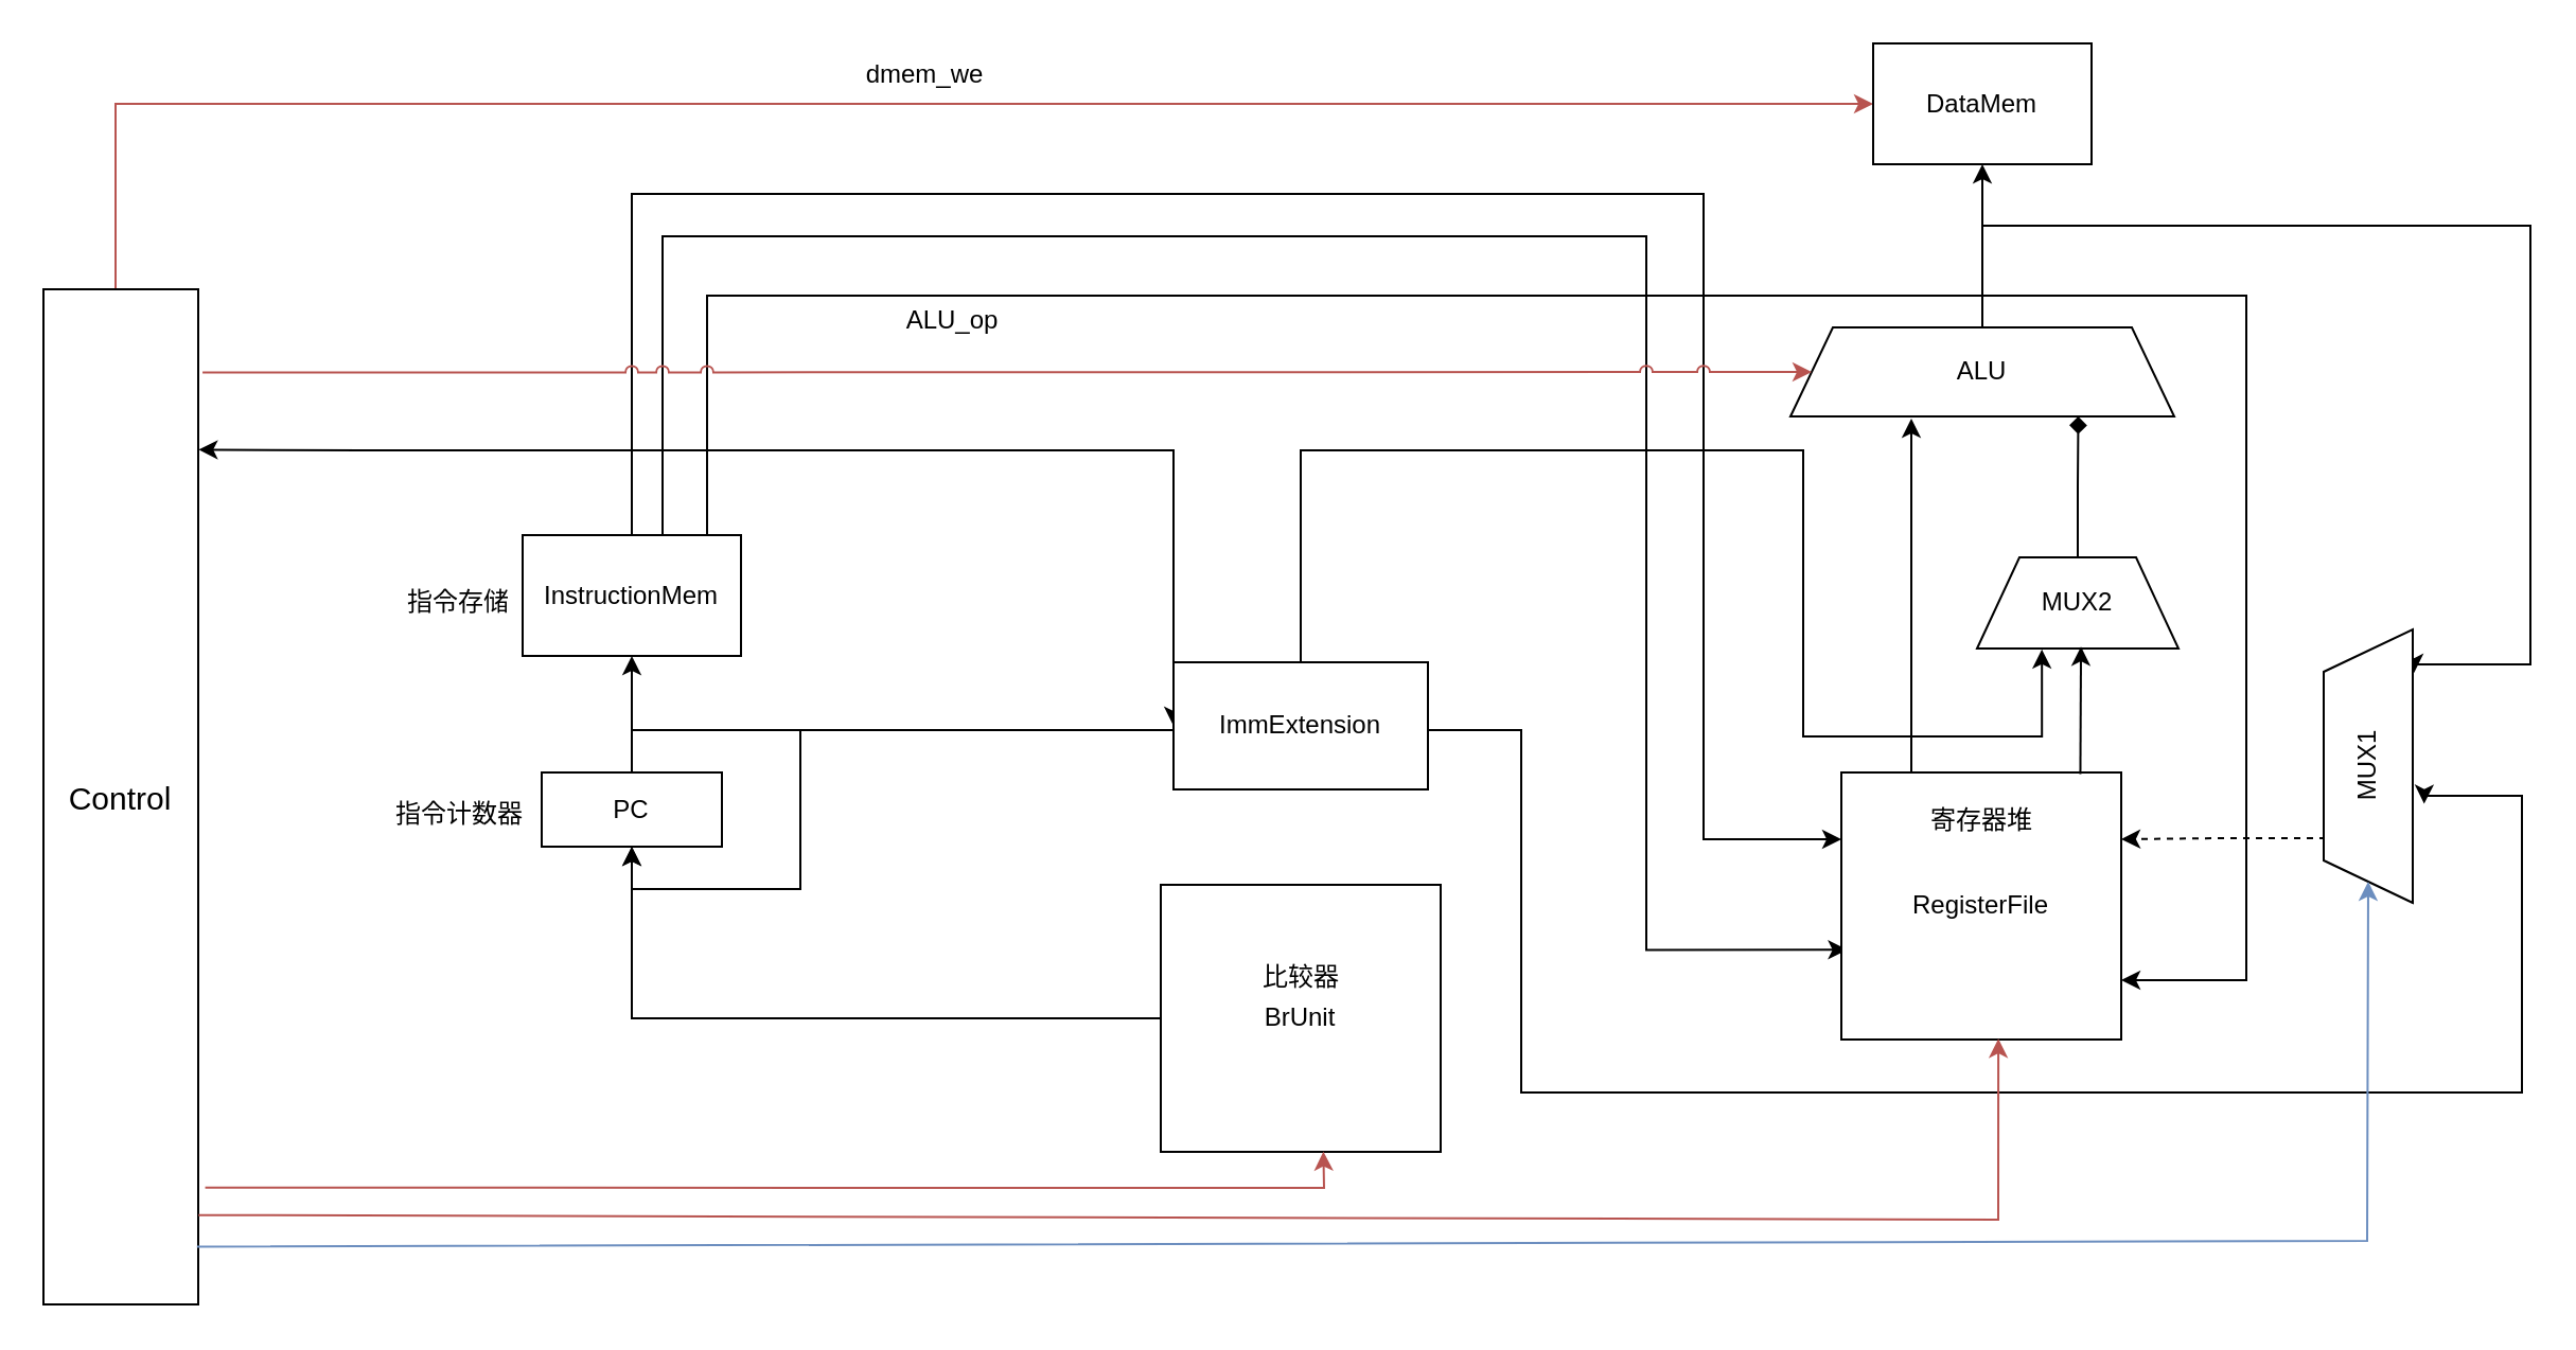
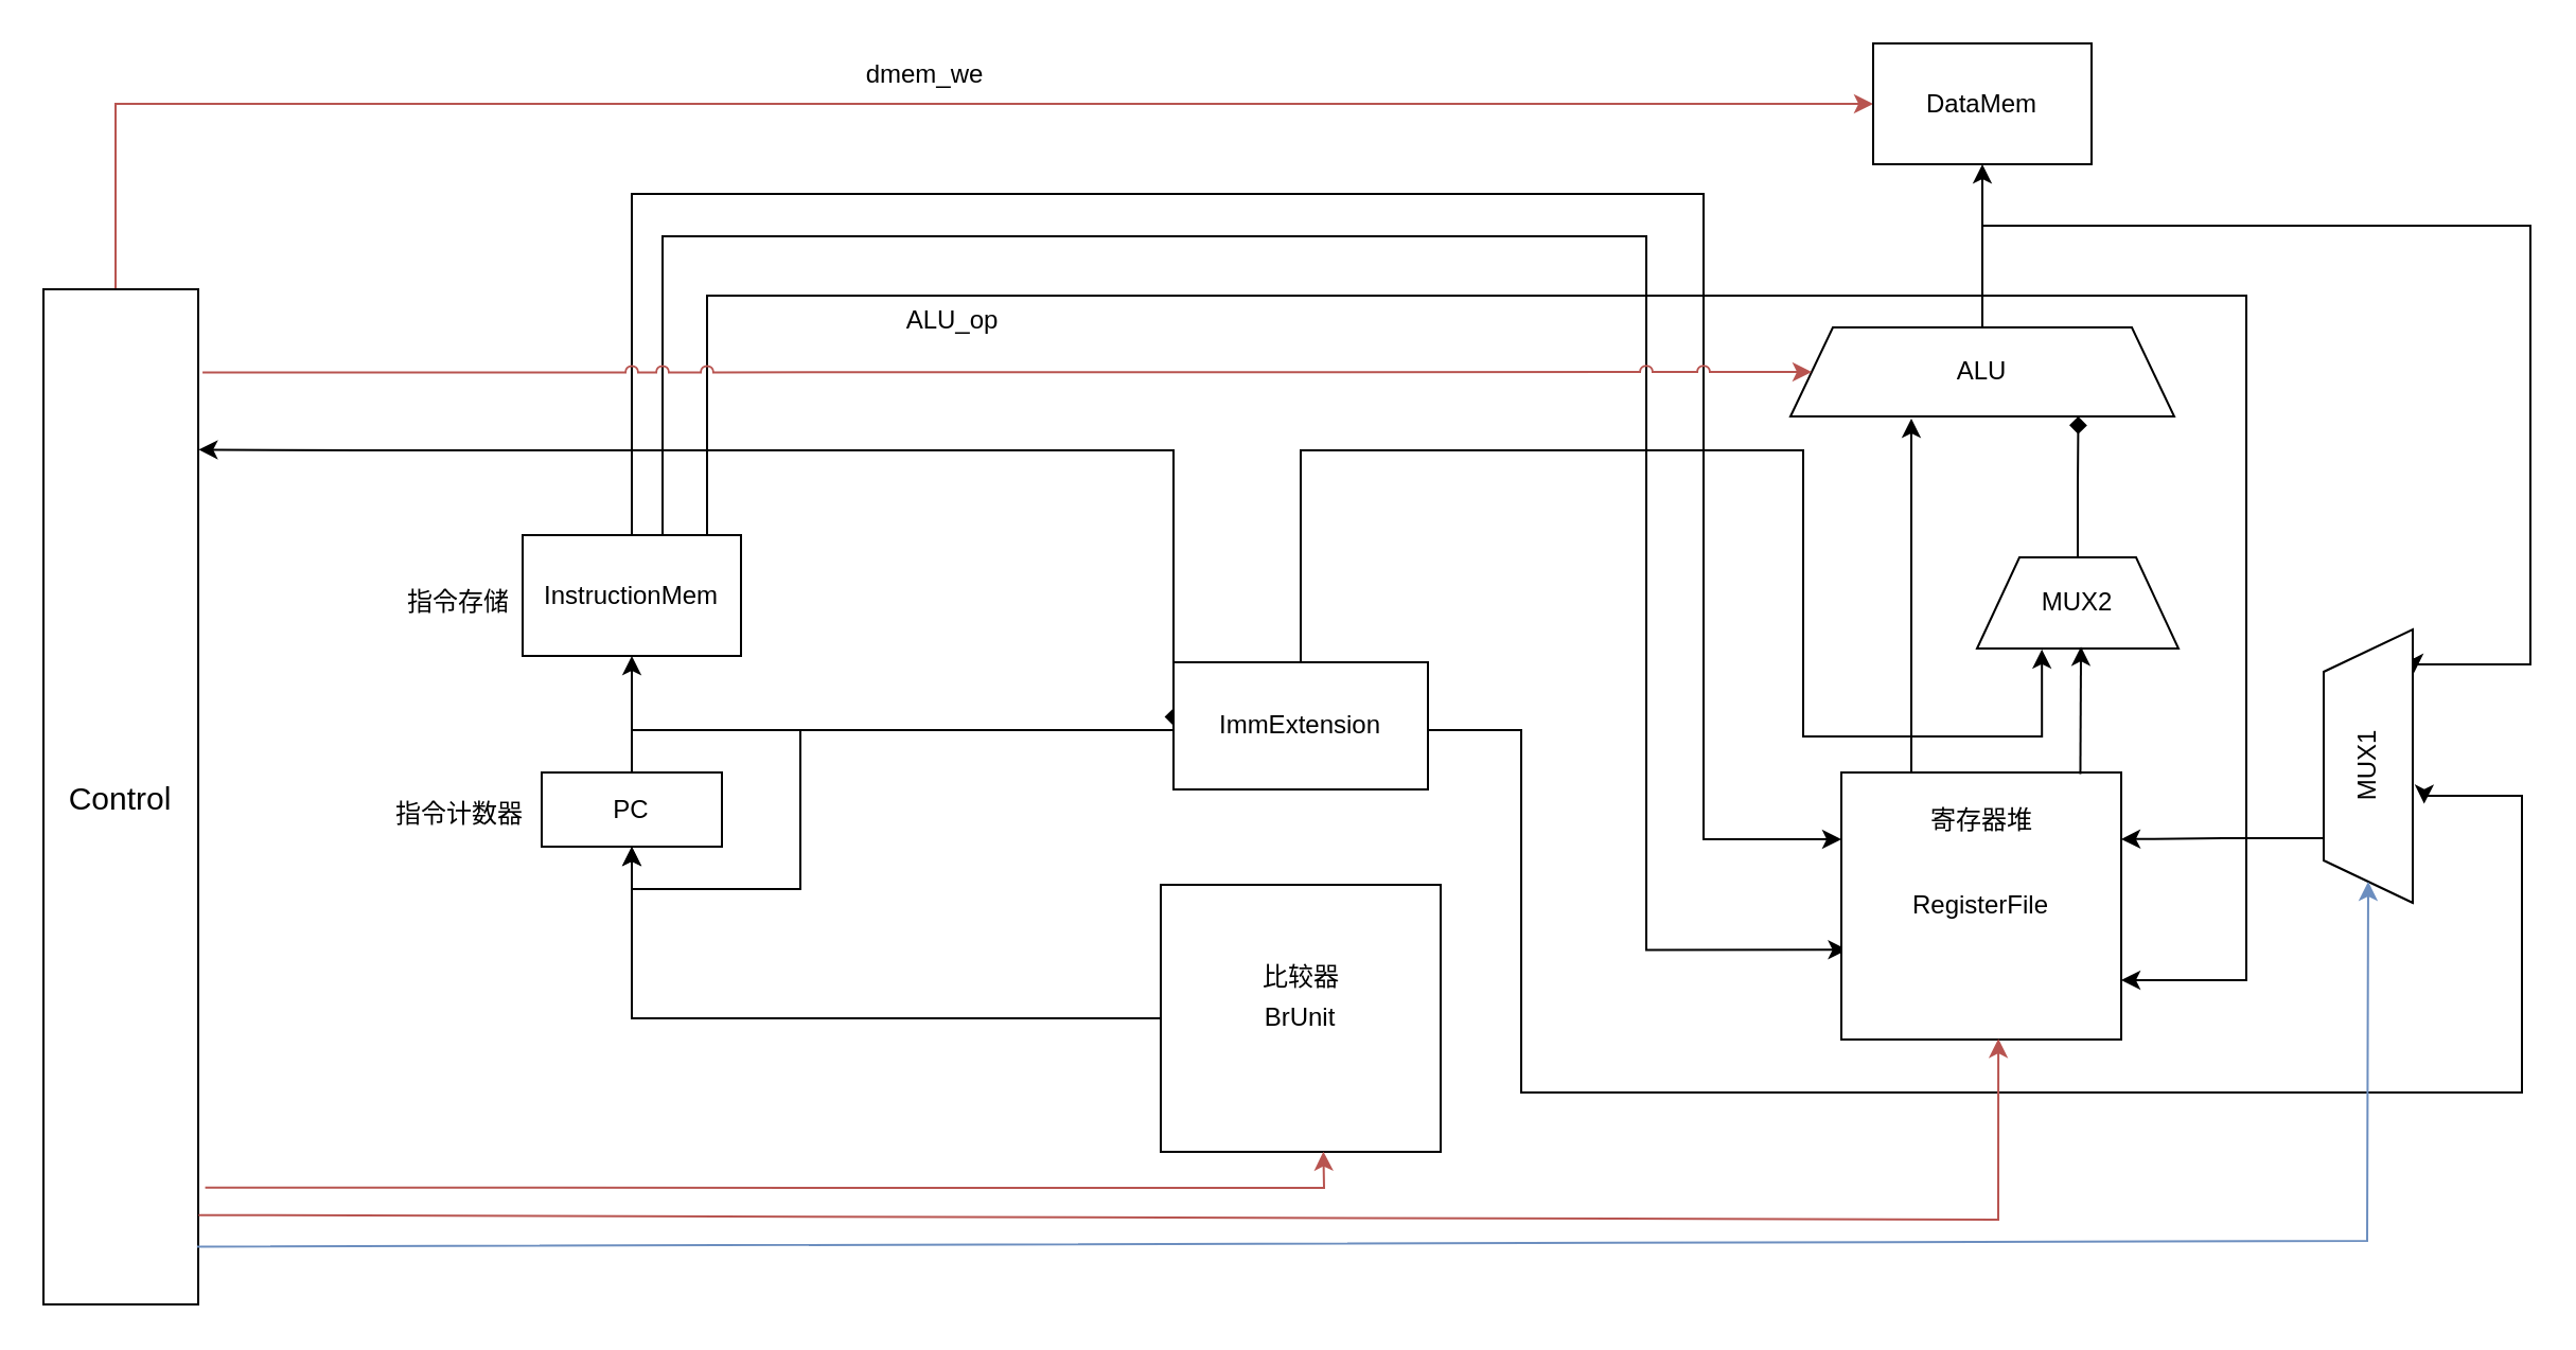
- <mxCell id="8" style="edgeStyle=orthogonalEdgeStyle;rounded=0;orthogonalLoop=1;jettySize=auto;html=1;entryX=0;entryY=0.5;entryDx=0;entryDy=0;" edge="1" parent="1" source="12" target="34"><mxGeometry relative="1" as="geometry"><Array as="points"><mxPoint x="298" y="212" /></Array></mxGeometry></mxCell>
+ <mxCell id="8" style="edgeStyle=orthogonalEdgeStyle;rounded=0;orthogonalLoop=1;jettySize=auto;html=1;entryX=0;entryY=0.5;entryDx=0;entryDy=0;endArrow=diamond;" edge="1" parent="1" source="12" target="34"><mxGeometry relative="1" as="geometry"><Array as="points"><mxPoint x="298" y="212" /></Array></mxGeometry></mxCell>
- <mxCell id="28" style="edgeStyle=orthogonalEdgeStyle;rounded=0;orthogonalLoop=1;jettySize=auto;html=1;entryX=1;entryY=0.25;entryDx=0;entryDy=0;dashed=1;" edge="1" parent="1" source="29" target="16"><mxGeometry relative="1" as="geometry"><Array as="points"><mxPoint x="1117" y="395" /><mxPoint x="1048" y="395" /></Array></mxGeometry></mxCell>
+ <mxCell id="28" style="edgeStyle=orthogonalEdgeStyle;rounded=0;orthogonalLoop=1;jettySize=auto;html=1;entryX=1;entryY=0.25;entryDx=0;entryDy=0;" edge="1" parent="1" source="29" target="16"><mxGeometry relative="1" as="geometry"><Array as="points"><mxPoint x="1117" y="395" /><mxPoint x="1048" y="395" /></Array></mxGeometry></mxCell>
